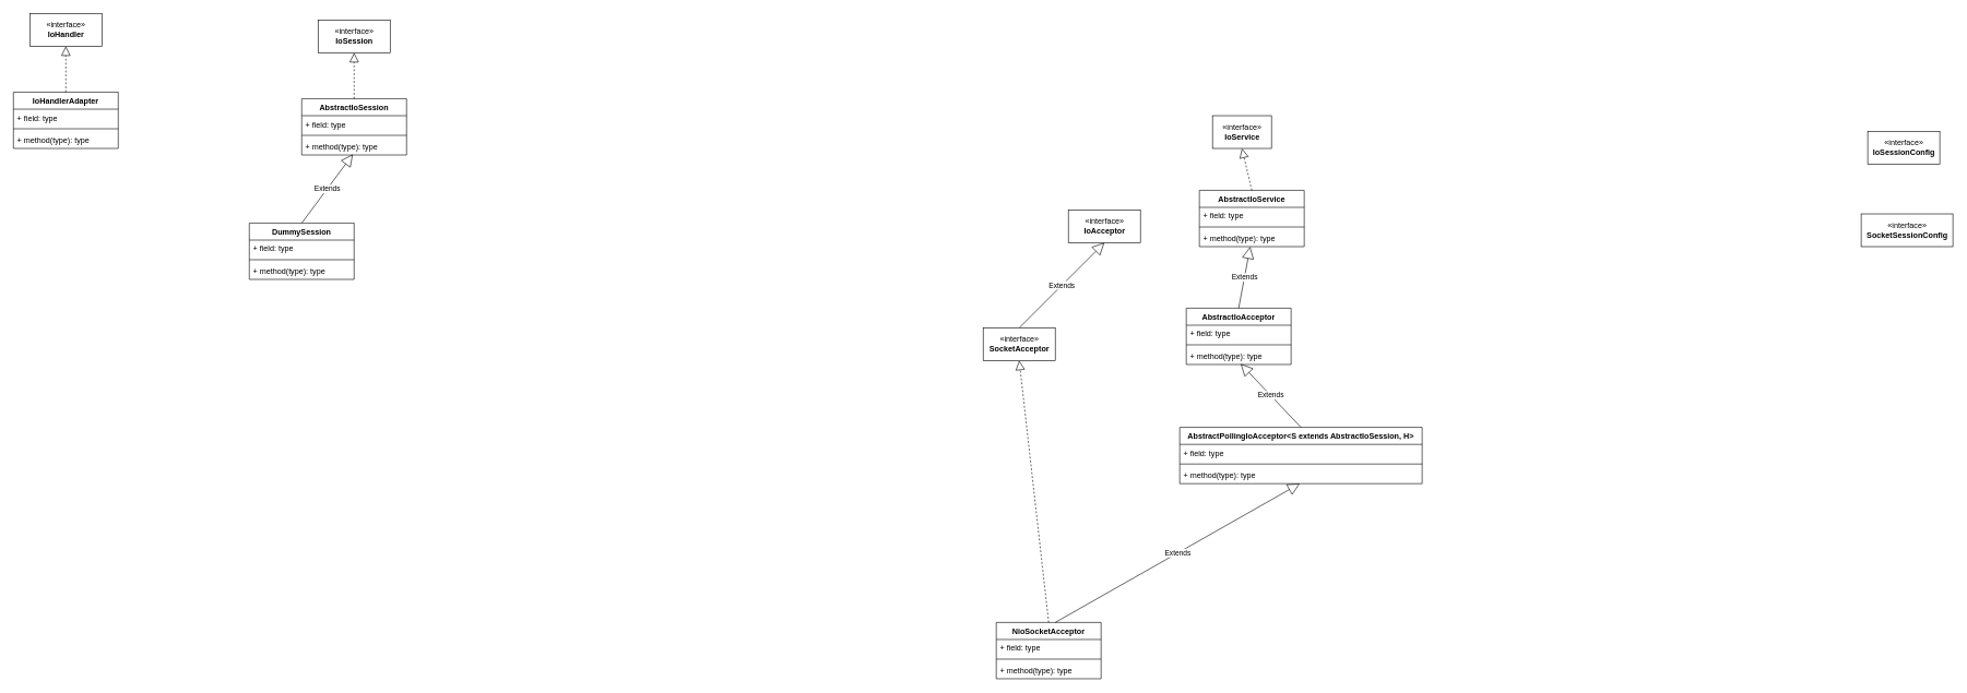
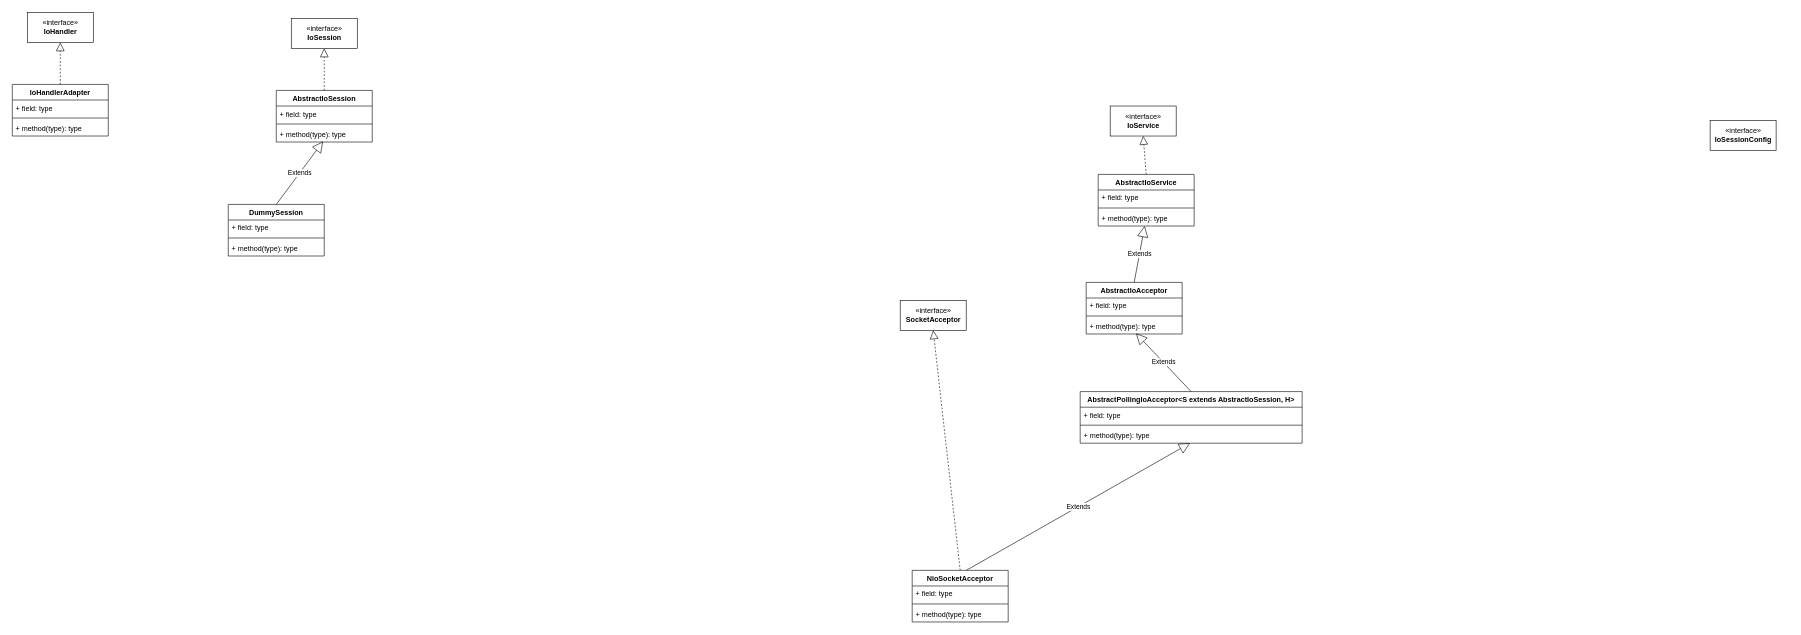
- <mxCell id="28" value="«interface»&lt;br&gt;&lt;b&gt;IoService&lt;/b&gt;" style="html=1;" vertex="1" parent="1"><mxGeometry x="1850" y="176" width="90" height="50" as="geometry" /></mxCell>
+ <mxCell id="28" value="«interface»&lt;br&gt;&lt;b&gt;IoService&lt;/b&gt;" style="html=1;" vertex="1" parent="1"><mxGeometry x="1850" y="176" width="110" height="50" as="geometry" /></mxCell>
- <mxCell id="25" value="«interface»&lt;br&gt;&lt;b&gt;IoAcceptor&lt;/b&gt;" style="html=1;" vertex="1" parent="1"><mxGeometry x="1630" y="320" width="110" height="50" as="geometry" /></mxCell>
- <mxCell id="45" value="«interface»&lt;br&gt;&lt;b&gt;SocketSessionConfig&lt;/b&gt;" style="html=1;" vertex="1" parent="1"><mxGeometry x="2840" y="326" width="140" height="50" as="geometry" /></mxCell>
- <mxCell id="26" value="Extends" style="endArrow=block;endSize=16;endFill=0;html=1;entryX=0.5;entryY=1;entryDx=0;entryDy=0;exitX=0.5;exitY=0;exitDx=0;exitDy=0;" edge="1" parent="1" source="24" target="25"><mxGeometry width="160" relative="1" as="geometry"><mxPoint x="1690" y="410" as="sourcePoint" /><mxPoint x="1850" y="410" as="targetPoint" /></mxGeometry></mxCell>
